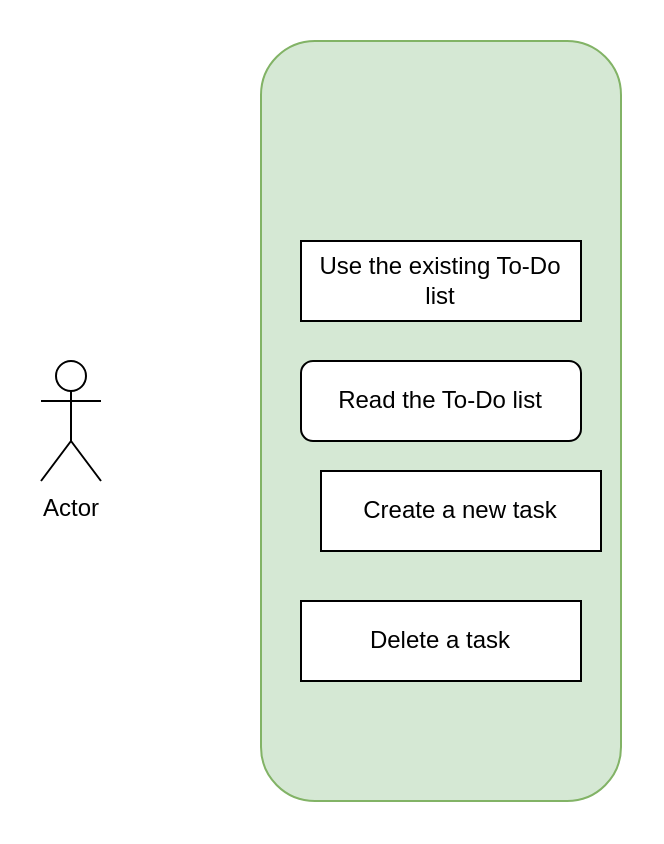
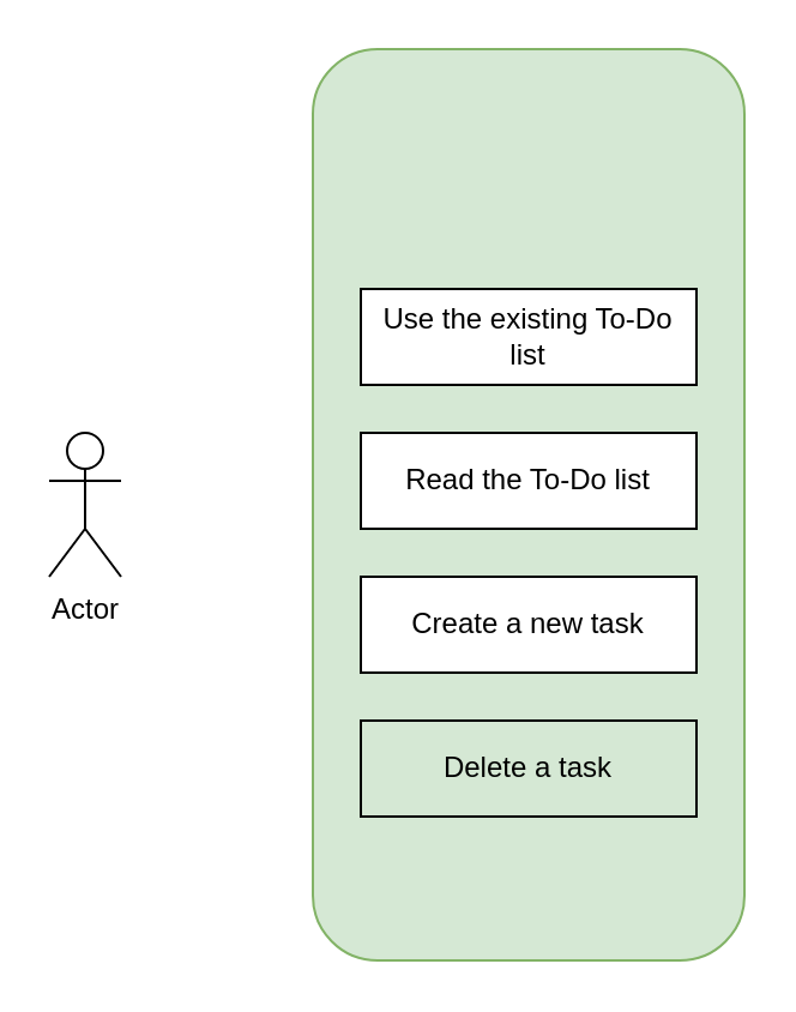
- <mxCell id="6" value="Read the To-Do list" style="whiteSpace=wrap;html=1;rounded=1;" vertex="1" parent="1"><mxGeometry x="150" y="180" width="140" height="40" as="geometry" /></mxCell>
+ <mxCell id="6" value="Read the To-Do list" style="rounded=0;whiteSpace=wrap;html=1;" vertex="1" parent="1"><mxGeometry x="150" y="180" width="140" height="40" as="geometry" /></mxCell>
- <mxCell id="5" value="Create a new task" style="rounded=0;whiteSpace=wrap;html=1;" vertex="1" parent="1"><mxGeometry x="160" y="235" width="140" height="40" as="geometry" /></mxCell>
+ <mxCell id="5" value="Create a new task" style="rounded=0;whiteSpace=wrap;html=1;" vertex="1" parent="1"><mxGeometry x="150" y="240" width="140" height="40" as="geometry" /></mxCell>
- <mxCell id="7" value="Delete a task" style="rounded=0;whiteSpace=wrap;html=1;" vertex="1" parent="1"><mxGeometry x="150" y="300" width="140" height="40" as="geometry" /></mxCell>
+ <mxCell id="7" value="Delete a task" style="rounded=0;whiteSpace=wrap;html=1;fillColor=#d5e8d4;" vertex="1" parent="1"><mxGeometry x="150" y="300" width="140" height="40" as="geometry" /></mxCell>
